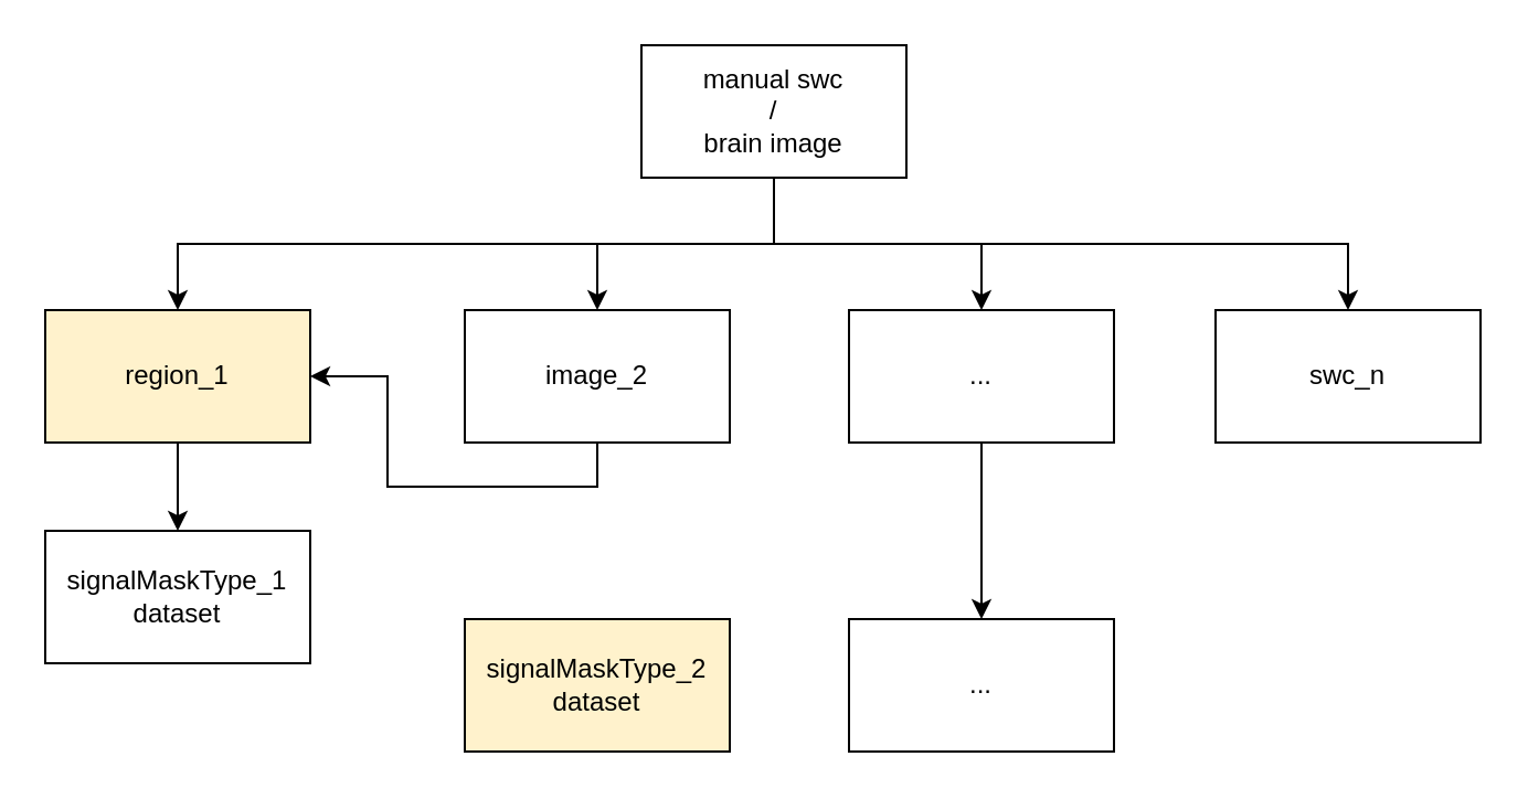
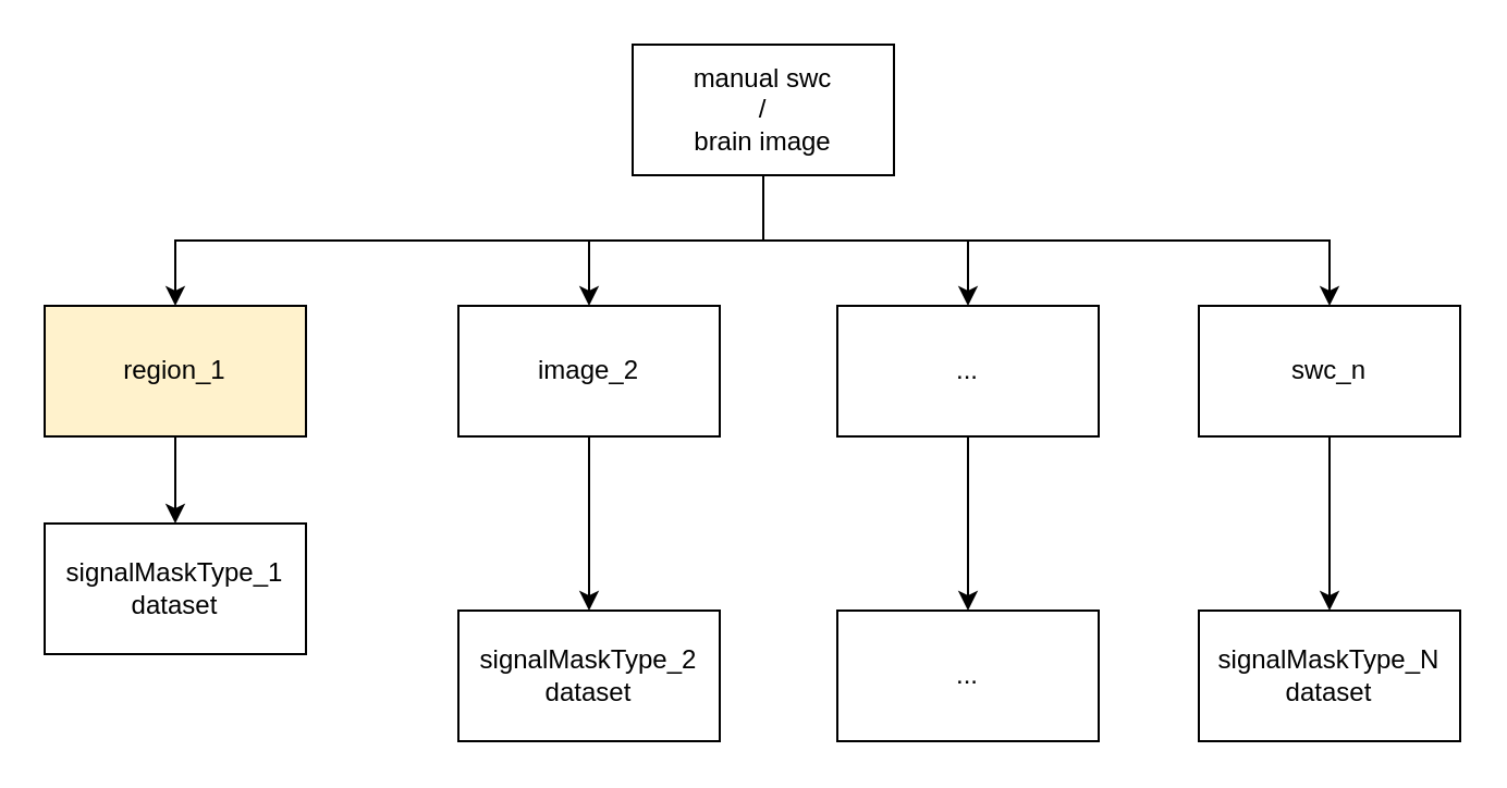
- <mxCell id="4" style="edgeStyle=orthogonalEdgeStyle;rounded=0;orthogonalLoop=1;jettySize=auto;html=1;exitX=0.5;exitY=1;exitDx=0;exitDy=0;" edge="1" parent="1" source="5" target="3"><mxGeometry relative="1" as="geometry" /></mxCell>
+ <mxCell id="4" style="edgeStyle=orthogonalEdgeStyle;rounded=0;orthogonalLoop=1;jettySize=auto;html=1;exitX=0.5;exitY=1;exitDx=0;exitDy=0;" edge="1" parent="1" source="5" target="16"><mxGeometry relative="1" as="geometry" /></mxCell>
+ <mxCell id="13" style="edgeStyle=orthogonalEdgeStyle;rounded=0;orthogonalLoop=1;jettySize=auto;html=1;exitX=0.5;exitY=1;exitDx=0;exitDy=0;entryX=0.5;entryY=0;entryDx=0;entryDy=0;" edge="1" parent="1" source="14" target="18"><mxGeometry relative="1" as="geometry" /></mxCell>
- <mxCell id="16" value="signalMaskType_2&lt;br&gt;dataset" style="rounded=0;whiteSpace=wrap;html=1;fillColor=#fff2cc;" vertex="1" parent="1"><mxGeometry x="210" y="280" width="120" height="60" as="geometry" /></mxCell>
+ <mxCell id="16" value="signalMaskType_2&lt;br&gt;dataset" style="rounded=0;whiteSpace=wrap;html=1;" vertex="1" parent="1"><mxGeometry x="210" y="280" width="120" height="60" as="geometry" /></mxCell>
+ <mxCell id="18" value="signalMaskType_N&lt;br&gt;dataset" style="rounded=0;whiteSpace=wrap;html=1;" vertex="1" parent="1"><mxGeometry x="550" y="280" width="120" height="60" as="geometry" /></mxCell>
